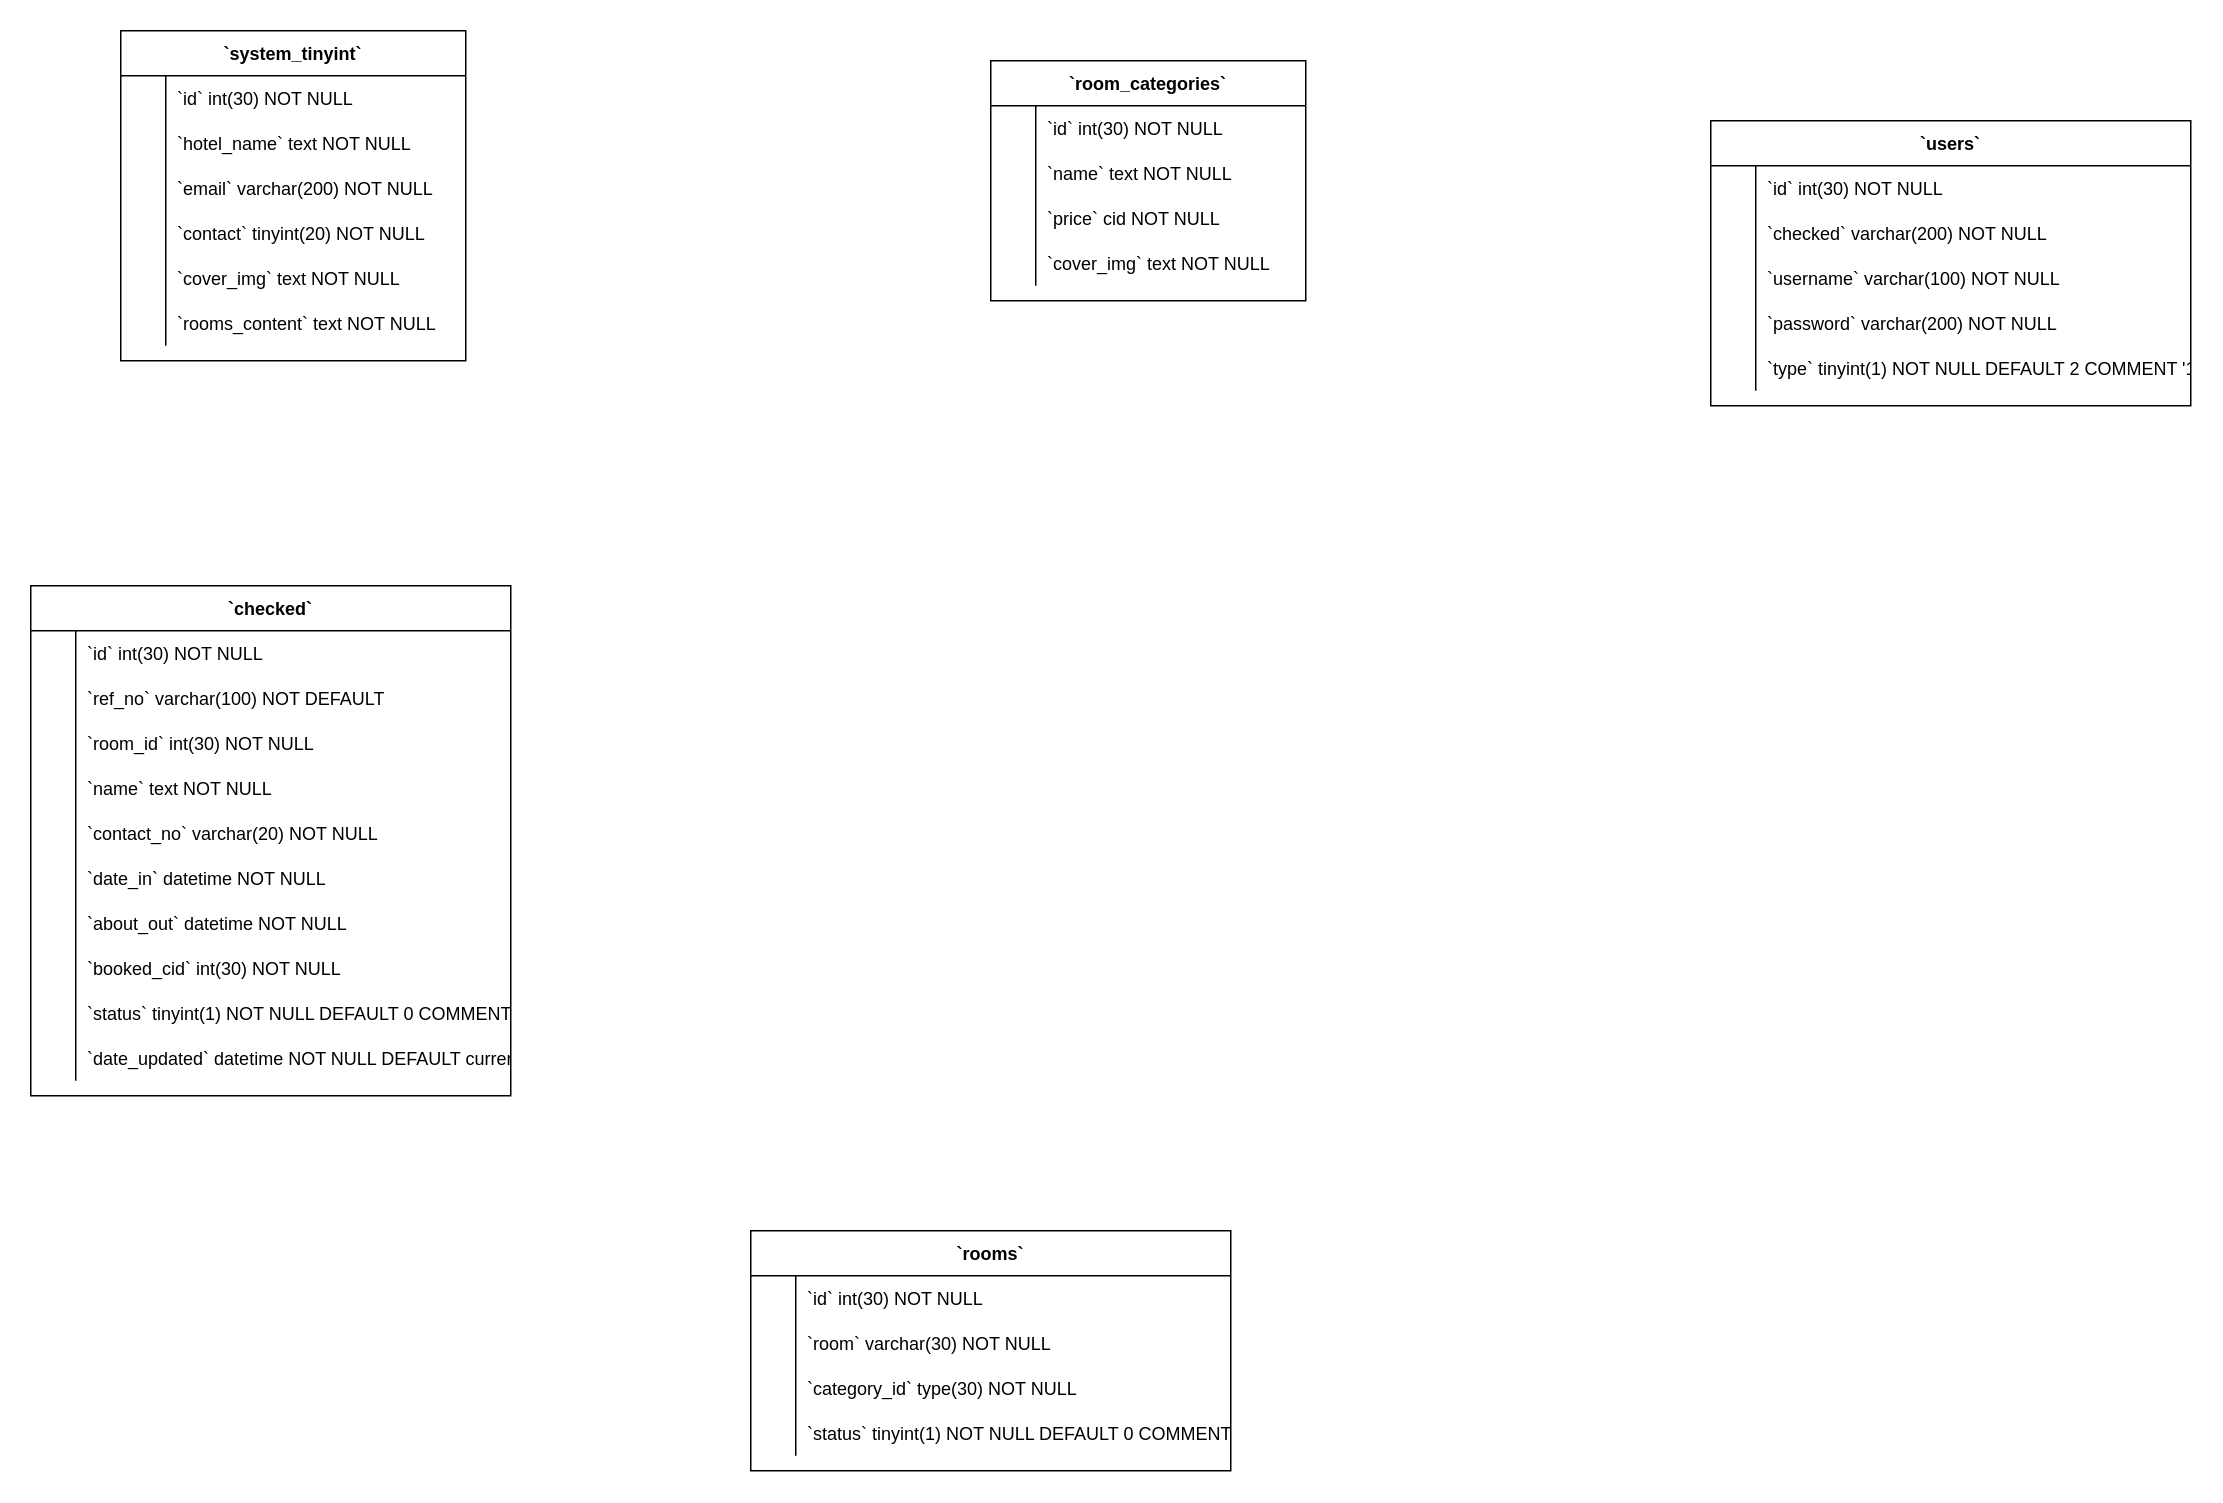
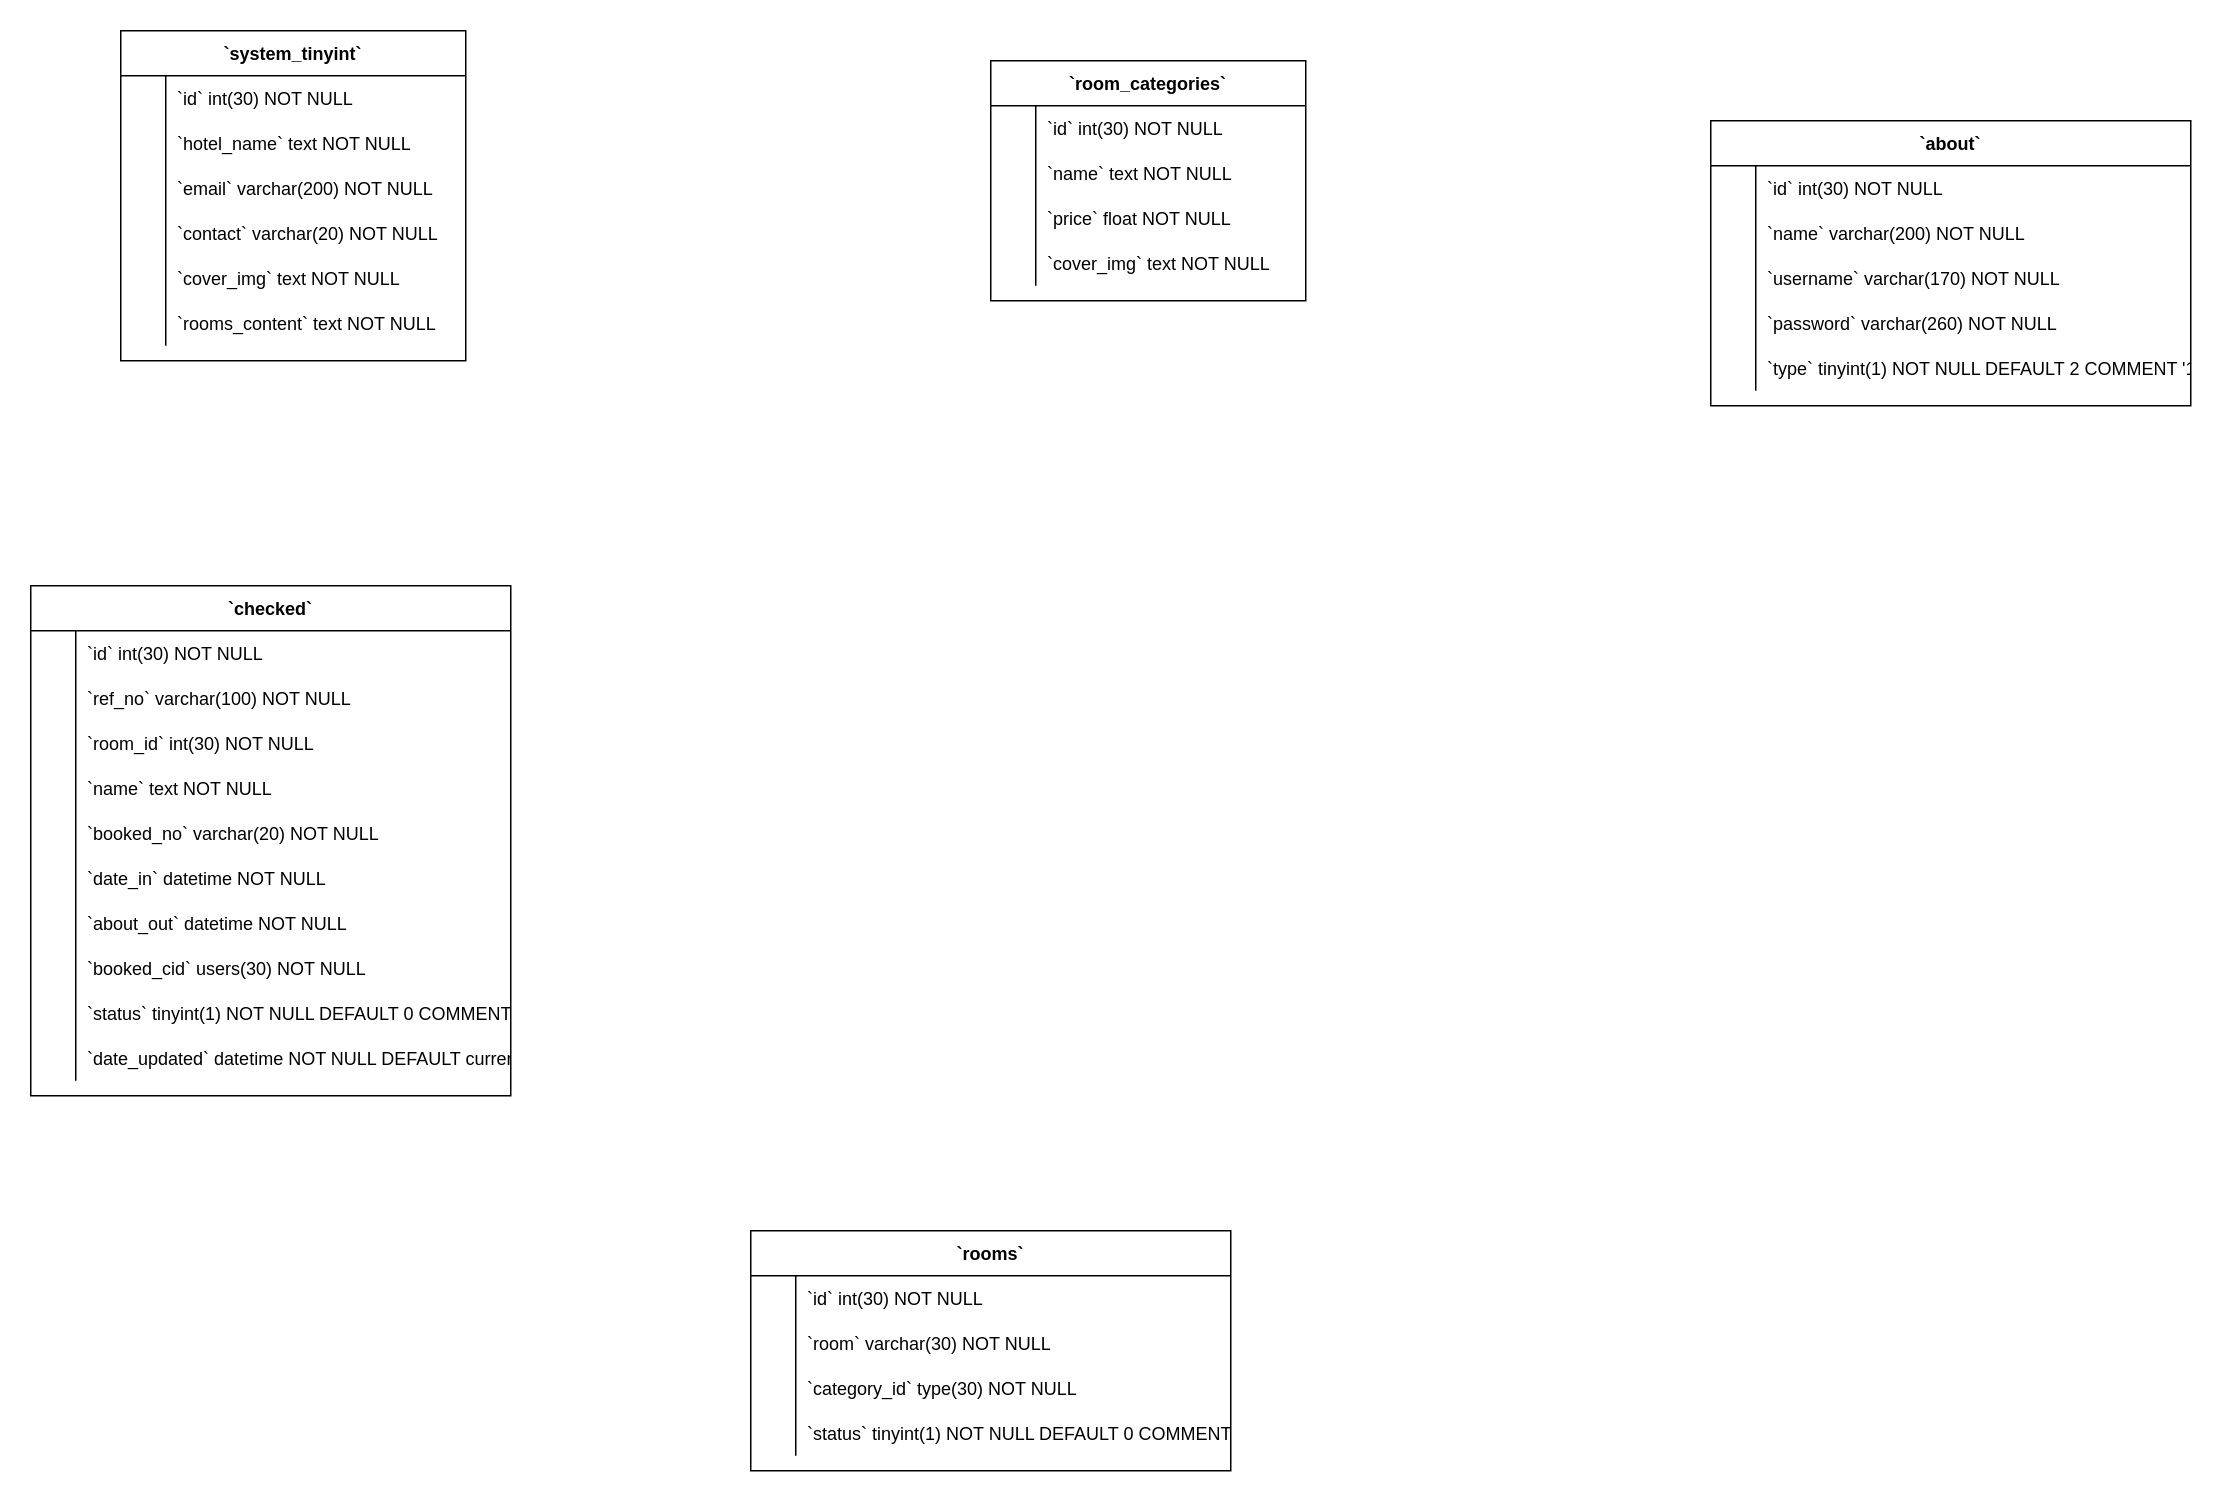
- <mxCell id="78" value="`users`" style="shape=table;startSize=30;container=1;collapsible=1;childLayout=tableLayout;fixedRows=1;rowLines=0;fontStyle=1;align=center;resizeLast=1;" parent="1" vertex="1"><mxGeometry x="1140" y="80" width="320" height="190" as="geometry" /></mxCell>
+ <mxCell id="78" value="`about`" style="shape=table;startSize=30;container=1;collapsible=1;childLayout=tableLayout;fixedRows=1;rowLines=0;fontStyle=1;align=center;resizeLast=1;" parent="1" vertex="1"><mxGeometry x="1140" y="80" width="320" height="190" as="geometry" /></mxCell>
- <mxCell id="55" value="`price` cid NOT NULL" style="shape=partialRectangle;overflow=hidden;connectable=0;fillColor=none;align=left;top=0;left=0;bottom=0;right=0;spacingLeft=6;" parent="53" vertex="1"><mxGeometry x="30" width="180" height="30" as="geometry"><mxRectangle width="180" height="30" as="alternateBounds" /></mxGeometry></mxCell>
+ <mxCell id="55" value="`price` float NOT NULL" style="shape=partialRectangle;overflow=hidden;connectable=0;fillColor=none;align=left;top=0;left=0;bottom=0;right=0;spacingLeft=6;" parent="53" vertex="1"><mxGeometry x="30" width="180" height="30" as="geometry"><mxRectangle width="180" height="30" as="alternateBounds" /></mxGeometry></mxCell>
- <mxCell id="71" value="`contact` tinyint(20) NOT NULL" style="shape=partialRectangle;overflow=hidden;connectable=0;fillColor=none;align=left;top=0;left=0;bottom=0;right=0;spacingLeft=6;" parent="69" vertex="1"><mxGeometry x="30" width="200" height="30" as="geometry"><mxRectangle width="200" height="30" as="alternateBounds" /></mxGeometry></mxCell>
+ <mxCell id="71" value="`contact` varchar(20) NOT NULL" style="shape=partialRectangle;overflow=hidden;connectable=0;fillColor=none;align=left;top=0;left=0;bottom=0;right=0;spacingLeft=6;" parent="69" vertex="1"><mxGeometry x="30" width="200" height="30" as="geometry"><mxRectangle width="200" height="30" as="alternateBounds" /></mxGeometry></mxCell>
- <mxCell id="84" value="`checked` varchar(200) NOT NULL" style="shape=partialRectangle;overflow=hidden;connectable=0;fillColor=none;align=left;top=0;left=0;bottom=0;right=0;spacingLeft=6;" parent="82" vertex="1"><mxGeometry x="30" width="290" height="30" as="geometry"><mxRectangle width="290" height="30" as="alternateBounds" /></mxGeometry></mxCell>
+ <mxCell id="84" value="`name` varchar(200) NOT NULL" style="shape=partialRectangle;overflow=hidden;connectable=0;fillColor=none;align=left;top=0;left=0;bottom=0;right=0;spacingLeft=6;" parent="82" vertex="1"><mxGeometry x="30" width="290" height="30" as="geometry"><mxRectangle width="290" height="30" as="alternateBounds" /></mxGeometry></mxCell>
- <mxCell id="87" value="`username` varchar(100) NOT NULL" style="shape=partialRectangle;overflow=hidden;connectable=0;fillColor=none;align=left;top=0;left=0;bottom=0;right=0;spacingLeft=6;" parent="85" vertex="1"><mxGeometry x="30" width="290" height="30" as="geometry"><mxRectangle width="290" height="30" as="alternateBounds" /></mxGeometry></mxCell>
+ <mxCell id="87" value="`username` varchar(170) NOT NULL" style="shape=partialRectangle;overflow=hidden;connectable=0;fillColor=none;align=left;top=0;left=0;bottom=0;right=0;spacingLeft=6;" parent="85" vertex="1"><mxGeometry x="30" width="290" height="30" as="geometry"><mxRectangle width="290" height="30" as="alternateBounds" /></mxGeometry></mxCell>
- <mxCell id="90" value="`password` varchar(200) NOT NULL" style="shape=partialRectangle;overflow=hidden;connectable=0;fillColor=none;align=left;top=0;left=0;bottom=0;right=0;spacingLeft=6;" parent="88" vertex="1"><mxGeometry x="30" width="290" height="30" as="geometry"><mxRectangle width="290" height="30" as="alternateBounds" /></mxGeometry></mxCell>
+ <mxCell id="90" value="`password` varchar(260) NOT NULL" style="shape=partialRectangle;overflow=hidden;connectable=0;fillColor=none;align=left;top=0;left=0;bottom=0;right=0;spacingLeft=6;" parent="88" vertex="1"><mxGeometry x="30" width="290" height="30" as="geometry"><mxRectangle width="290" height="30" as="alternateBounds" /></mxGeometry></mxCell>
- <mxCell id="8" value="`ref_no` varchar(100) NOT DEFAULT" style="shape=partialRectangle;overflow=hidden;connectable=0;fillColor=none;align=left;top=0;left=0;bottom=0;right=0;spacingLeft=6;" parent="6" vertex="1"><mxGeometry x="30" width="290" height="30" as="geometry"><mxRectangle width="290" height="30" as="alternateBounds" /></mxGeometry></mxCell>
+ <mxCell id="8" value="`ref_no` varchar(100) NOT NULL" style="shape=partialRectangle;overflow=hidden;connectable=0;fillColor=none;align=left;top=0;left=0;bottom=0;right=0;spacingLeft=6;" parent="6" vertex="1"><mxGeometry x="30" width="290" height="30" as="geometry"><mxRectangle width="290" height="30" as="alternateBounds" /></mxGeometry></mxCell>
- <mxCell id="17" value="`contact_no` varchar(20) NOT NULL" style="shape=partialRectangle;overflow=hidden;connectable=0;fillColor=none;align=left;top=0;left=0;bottom=0;right=0;spacingLeft=6;" parent="15" vertex="1"><mxGeometry x="30" width="290" height="30" as="geometry"><mxRectangle width="290" height="30" as="alternateBounds" /></mxGeometry></mxCell>
+ <mxCell id="17" value="`booked_no` varchar(20) NOT NULL" style="shape=partialRectangle;overflow=hidden;connectable=0;fillColor=none;align=left;top=0;left=0;bottom=0;right=0;spacingLeft=6;" parent="15" vertex="1"><mxGeometry x="30" width="290" height="30" as="geometry"><mxRectangle width="290" height="30" as="alternateBounds" /></mxGeometry></mxCell>
- <mxCell id="26" value="`booked_cid` int(30) NOT NULL" style="shape=partialRectangle;overflow=hidden;connectable=0;fillColor=none;align=left;top=0;left=0;bottom=0;right=0;spacingLeft=6;" parent="24" vertex="1"><mxGeometry x="30" width="290" height="30" as="geometry"><mxRectangle width="290" height="30" as="alternateBounds" /></mxGeometry></mxCell>
+ <mxCell id="26" value="`booked_cid` users(30) NOT NULL" style="shape=partialRectangle;overflow=hidden;connectable=0;fillColor=none;align=left;top=0;left=0;bottom=0;right=0;spacingLeft=6;" parent="24" vertex="1"><mxGeometry x="30" width="290" height="30" as="geometry"><mxRectangle width="290" height="30" as="alternateBounds" /></mxGeometry></mxCell>
